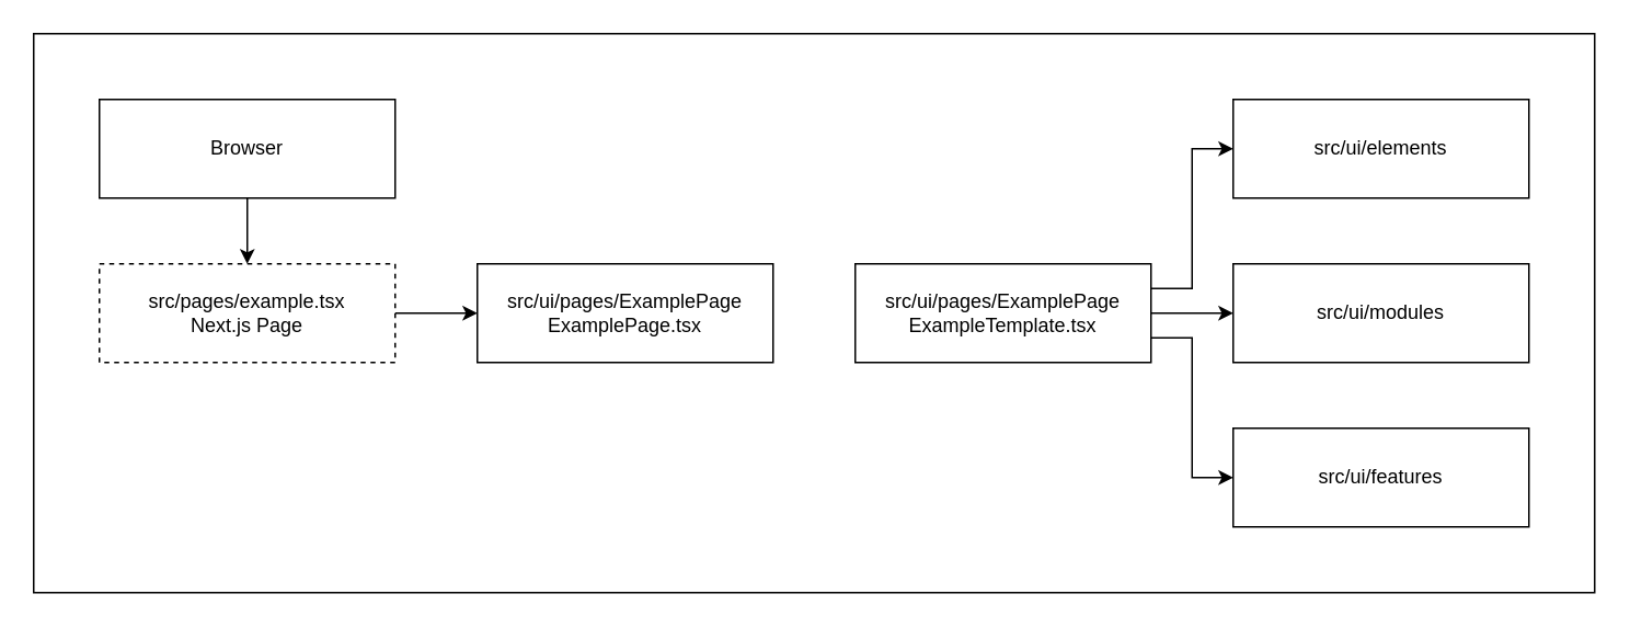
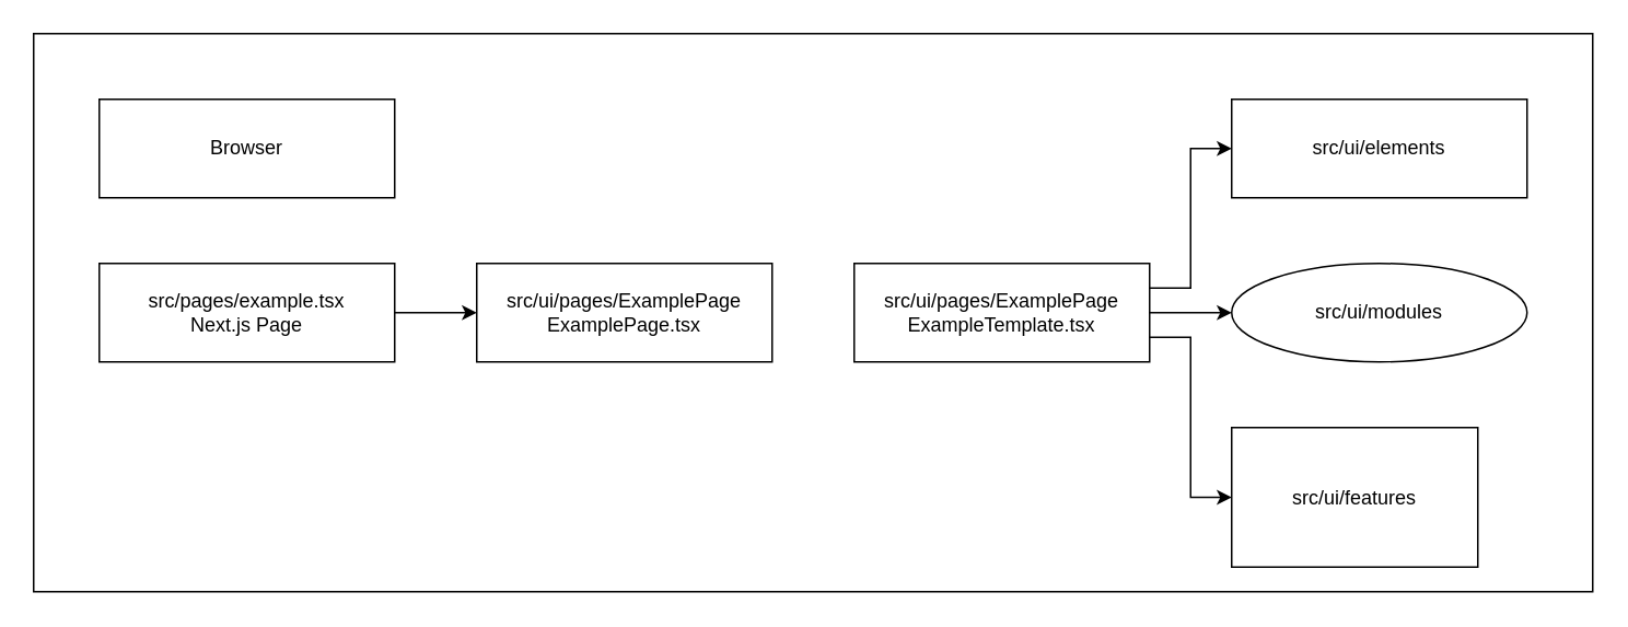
- <mxCell id="18" value="" style="edgeStyle=orthogonalEdgeStyle;rounded=0;orthogonalLoop=1;jettySize=auto;html=1;fontSize=12;" edge="1" parent="1" source="19" target="9"><mxGeometry relative="1" as="geometry" /></mxCell>
- <mxCell id="9" value="src/pages/example.tsx&lt;br&gt;Next.js Page" style="rounded=0;whiteSpace=wrap;html=1;dashed=1;" parent="1" vertex="1"><mxGeometry x="60" y="160" width="180" height="60" as="geometry" /></mxCell>
+ <mxCell id="9" value="src/pages/example.tsx&lt;br&gt;Next.js Page" style="rounded=0;whiteSpace=wrap;html=1;" parent="1" vertex="1"><mxGeometry x="60" y="160" width="180" height="60" as="geometry" /></mxCell>
- <mxCell id="16" value="src/ui/modules" style="rounded=0;whiteSpace=wrap;html=1;" vertex="1" parent="1"><mxGeometry x="750" y="160" width="180" height="60" as="geometry" /></mxCell>
+ <mxCell id="16" value="src/ui/modules" style="ellipse;whiteSpace=wrap;html=1;" vertex="1" parent="1"><mxGeometry x="750" y="160" width="180" height="60" as="geometry" /></mxCell>
- <mxCell id="17" value="src/ui/features" style="rounded=0;whiteSpace=wrap;html=1;" vertex="1" parent="1"><mxGeometry x="750" y="260" width="180" height="60" as="geometry" /></mxCell>
+ <mxCell id="17" value="src/ui/features" style="rounded=0;whiteSpace=wrap;html=1;" vertex="1" parent="1"><mxGeometry x="750" y="260" width="150" height="85" as="geometry" /></mxCell>
